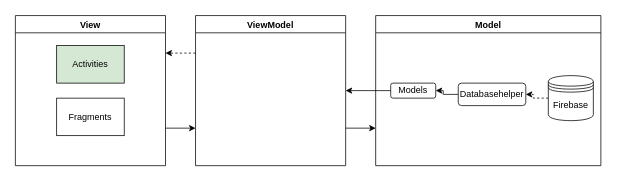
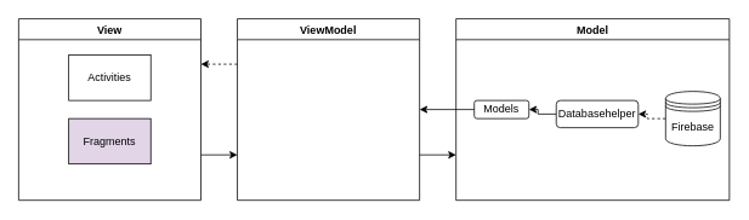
- <mxCell id="4" value="Activities" style="rounded=0;whiteSpace=wrap;html=1;fillColor=#d5e8d4;" vertex="1" parent="3"><mxGeometry x="55" y="40" width="90" height="50" as="geometry" /></mxCell>
+ <mxCell id="4" value="Activities" style="rounded=0;whiteSpace=wrap;html=1;" vertex="1" parent="3"><mxGeometry x="55" y="40" width="90" height="50" as="geometry" /></mxCell>
- <mxCell id="5" value="Fragments" style="rounded=0;whiteSpace=wrap;html=1;" vertex="1" parent="3"><mxGeometry x="55" y="110" width="90" height="50" as="geometry" /></mxCell>
+ <mxCell id="5" value="Fragments" style="rounded=0;whiteSpace=wrap;html=1;fillColor=#e1d5e7;" vertex="1" parent="3"><mxGeometry x="55" y="110" width="90" height="50" as="geometry" /></mxCell>
